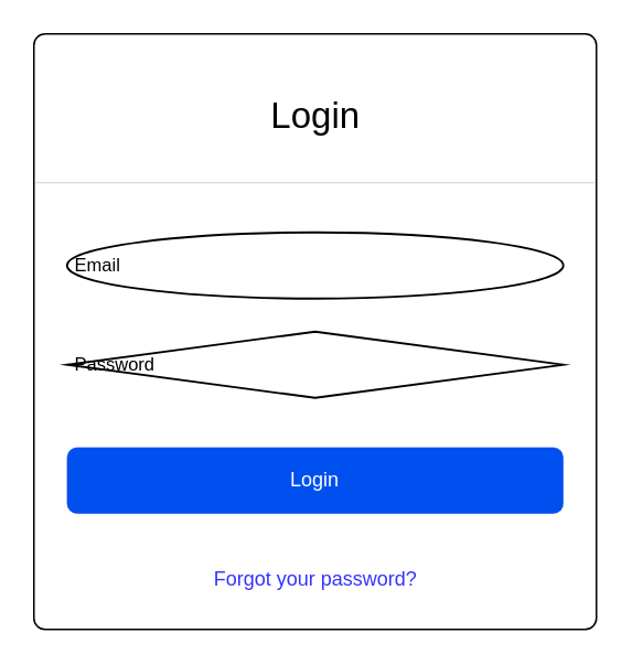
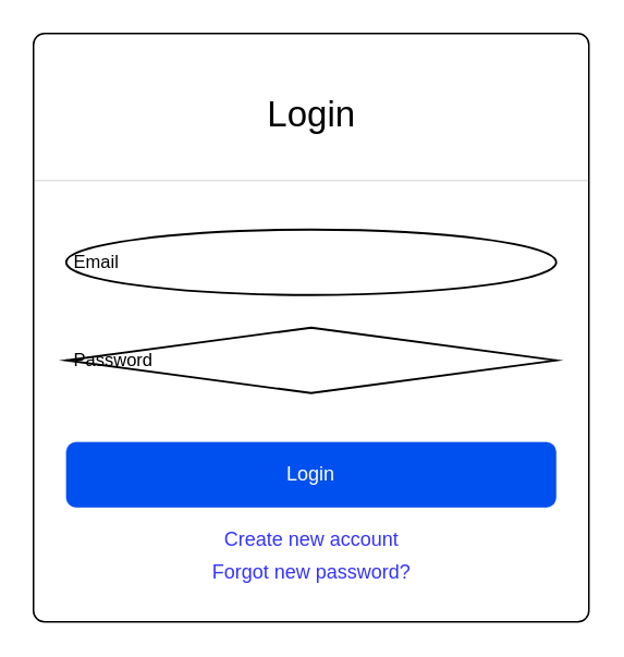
+ <mxCell id="6" value="Create new account" style="text;html=1;align=center;verticalAlign=middle;resizable=0;points=[];autosize=1;fontColor=#3333FF;" vertex="1" parent="1"><mxGeometry x="130" y="320" width="120" height="20" as="geometry" /></mxCell>
- <mxCell id="7" value="Forgot your password?" style="text;html=1;align=center;verticalAlign=middle;resizable=0;points=[];autosize=1;fontColor=#3333FF;" vertex="1" parent="1"><mxGeometry x="120" y="340" width="140" height="20" as="geometry" /></mxCell>
+ <mxCell id="7" value="Forgot new password?" style="text;html=1;align=center;verticalAlign=middle;resizable=0;points=[];autosize=1;fontColor=#3333FF;" vertex="1" parent="1"><mxGeometry x="120" y="340" width="140" height="20" as="geometry" /></mxCell>
